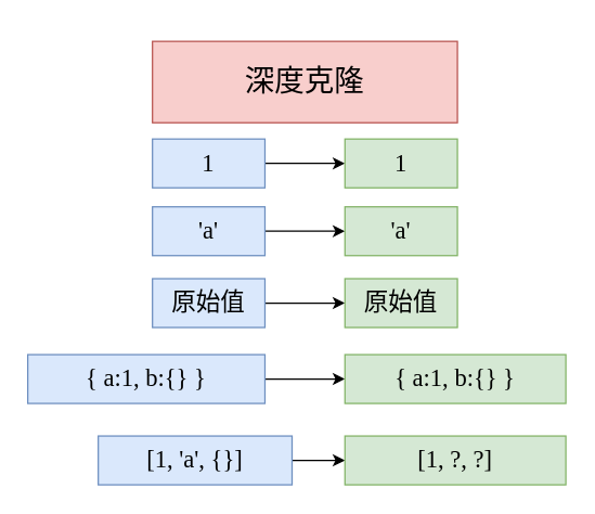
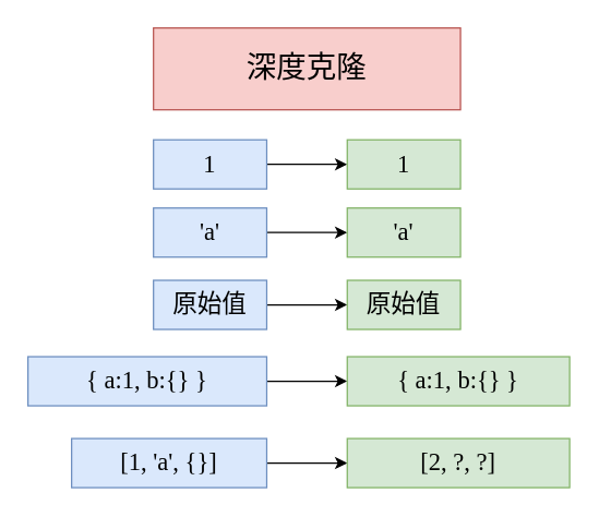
- <mxCell id="2" value="深度克隆" style="rounded=0;whiteSpace=wrap;html=1;fillColor=#f8cecc;strokeColor=#b85450;fontFamily=Roboto Mono;fontSize=22;" vertex="1" parent="1"><mxGeometry x="112" y="30" width="225" height="60" as="geometry" /></mxCell>
+ <mxCell id="2" value="深度克隆" style="rounded=0;whiteSpace=wrap;html=1;fillColor=#f8cecc;strokeColor=#b85450;fontFamily=Roboto Mono;fontSize=22;" vertex="1" parent="1"><mxGeometry x="112" y="20" width="225" height="60" as="geometry" /></mxCell>
- <mxCell id="13" value="[1, 'a', {}]" style="rounded=0;whiteSpace=wrap;html=1;fontFamily=Roboto Mono;fontSize=18;fillColor=#dae8fc;strokeColor=#6c8ebf;" vertex="1" parent="1"><mxGeometry x="72" y="321" width="143" height="36" as="geometry" /></mxCell>
+ <mxCell id="13" value="[1, 'a', {}]" style="rounded=0;whiteSpace=wrap;html=1;fontFamily=Roboto Mono;fontSize=18;fillColor=#dae8fc;strokeColor=#6c8ebf;" vertex="1" parent="1"><mxGeometry x="52" y="321" width="143" height="36" as="geometry" /></mxCell>
- <mxCell id="14" value="[1, ?, ?]" style="rounded=0;whiteSpace=wrap;html=1;fontFamily=Roboto Mono;fontSize=18;fillColor=#d5e8d4;strokeColor=#82b366;" vertex="1" parent="1"><mxGeometry x="254" y="321" width="163" height="36" as="geometry" /></mxCell>
+ <mxCell id="14" value="[2, ?, ?]" style="rounded=0;whiteSpace=wrap;html=1;fontFamily=Roboto Mono;fontSize=18;fillColor=#d5e8d4;strokeColor=#82b366;" vertex="1" parent="1"><mxGeometry x="254" y="321" width="163" height="36" as="geometry" /></mxCell>
